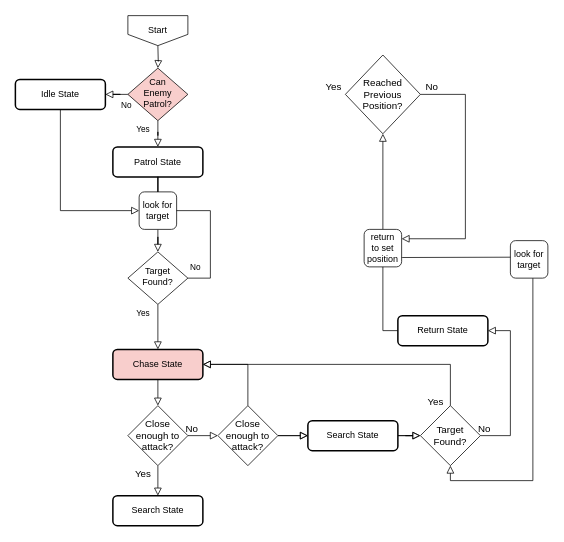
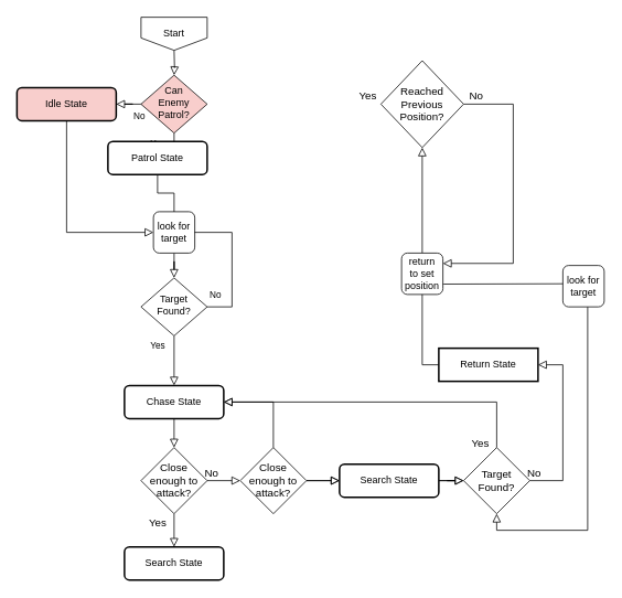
- <mxCell id="7" value="Idle State" style="rounded=1;whiteSpace=wrap;html=1;fontSize=12;glass=0;strokeWidth=2;shadow=0;" parent="1" vertex="1"><mxGeometry x="20" y="105" width="120" height="40" as="geometry" /></mxCell>
+ <mxCell id="7" value="Idle State" style="rounded=1;whiteSpace=wrap;html=1;fontSize=12;glass=0;strokeWidth=2;shadow=0;fillColor=#f8cecc;" parent="1" vertex="1"><mxGeometry x="20" y="105" width="120" height="40" as="geometry" /></mxCell>
- <mxCell id="15" value="Patrol State" style="rounded=1;whiteSpace=wrap;html=1;fontSize=12;glass=0;strokeWidth=2;shadow=0;" vertex="1" parent="1"><mxGeometry x="150" y="195" width="120" height="40" as="geometry" /></mxCell>
+ <mxCell id="15" value="Patrol State" style="rounded=1;whiteSpace=wrap;html=1;fontSize=12;glass=0;strokeWidth=2;shadow=0;" vertex="1" parent="1"><mxGeometry x="130" y="170" width="120" height="40" as="geometry" /></mxCell>
- <mxCell id="28" value="Return State" style="rounded=1;whiteSpace=wrap;html=1;fontSize=12;glass=0;strokeWidth=2;shadow=0;" vertex="1" parent="1"><mxGeometry x="530" y="420" width="120" height="40" as="geometry" /></mxCell>
+ <mxCell id="28" value="Return State" style="whiteSpace=wrap;html=1;fontSize=12;glass=0;strokeWidth=2;shadow=0;rounded=0;" vertex="1" parent="1"><mxGeometry x="530" y="420" width="120" height="40" as="geometry" /></mxCell>
- <mxCell id="12" value="Chase State" style="rounded=1;whiteSpace=wrap;html=1;fontSize=12;glass=0;strokeWidth=2;shadow=0;fillColor=#f8cecc;" parent="1" vertex="1"><mxGeometry x="150" y="465" width="120" height="40" as="geometry" /></mxCell>
+ <mxCell id="12" value="Chase State" style="rounded=1;whiteSpace=wrap;html=1;fontSize=12;glass=0;strokeWidth=2;shadow=0;" parent="1" vertex="1"><mxGeometry x="150" y="465" width="120" height="40" as="geometry" /></mxCell>
